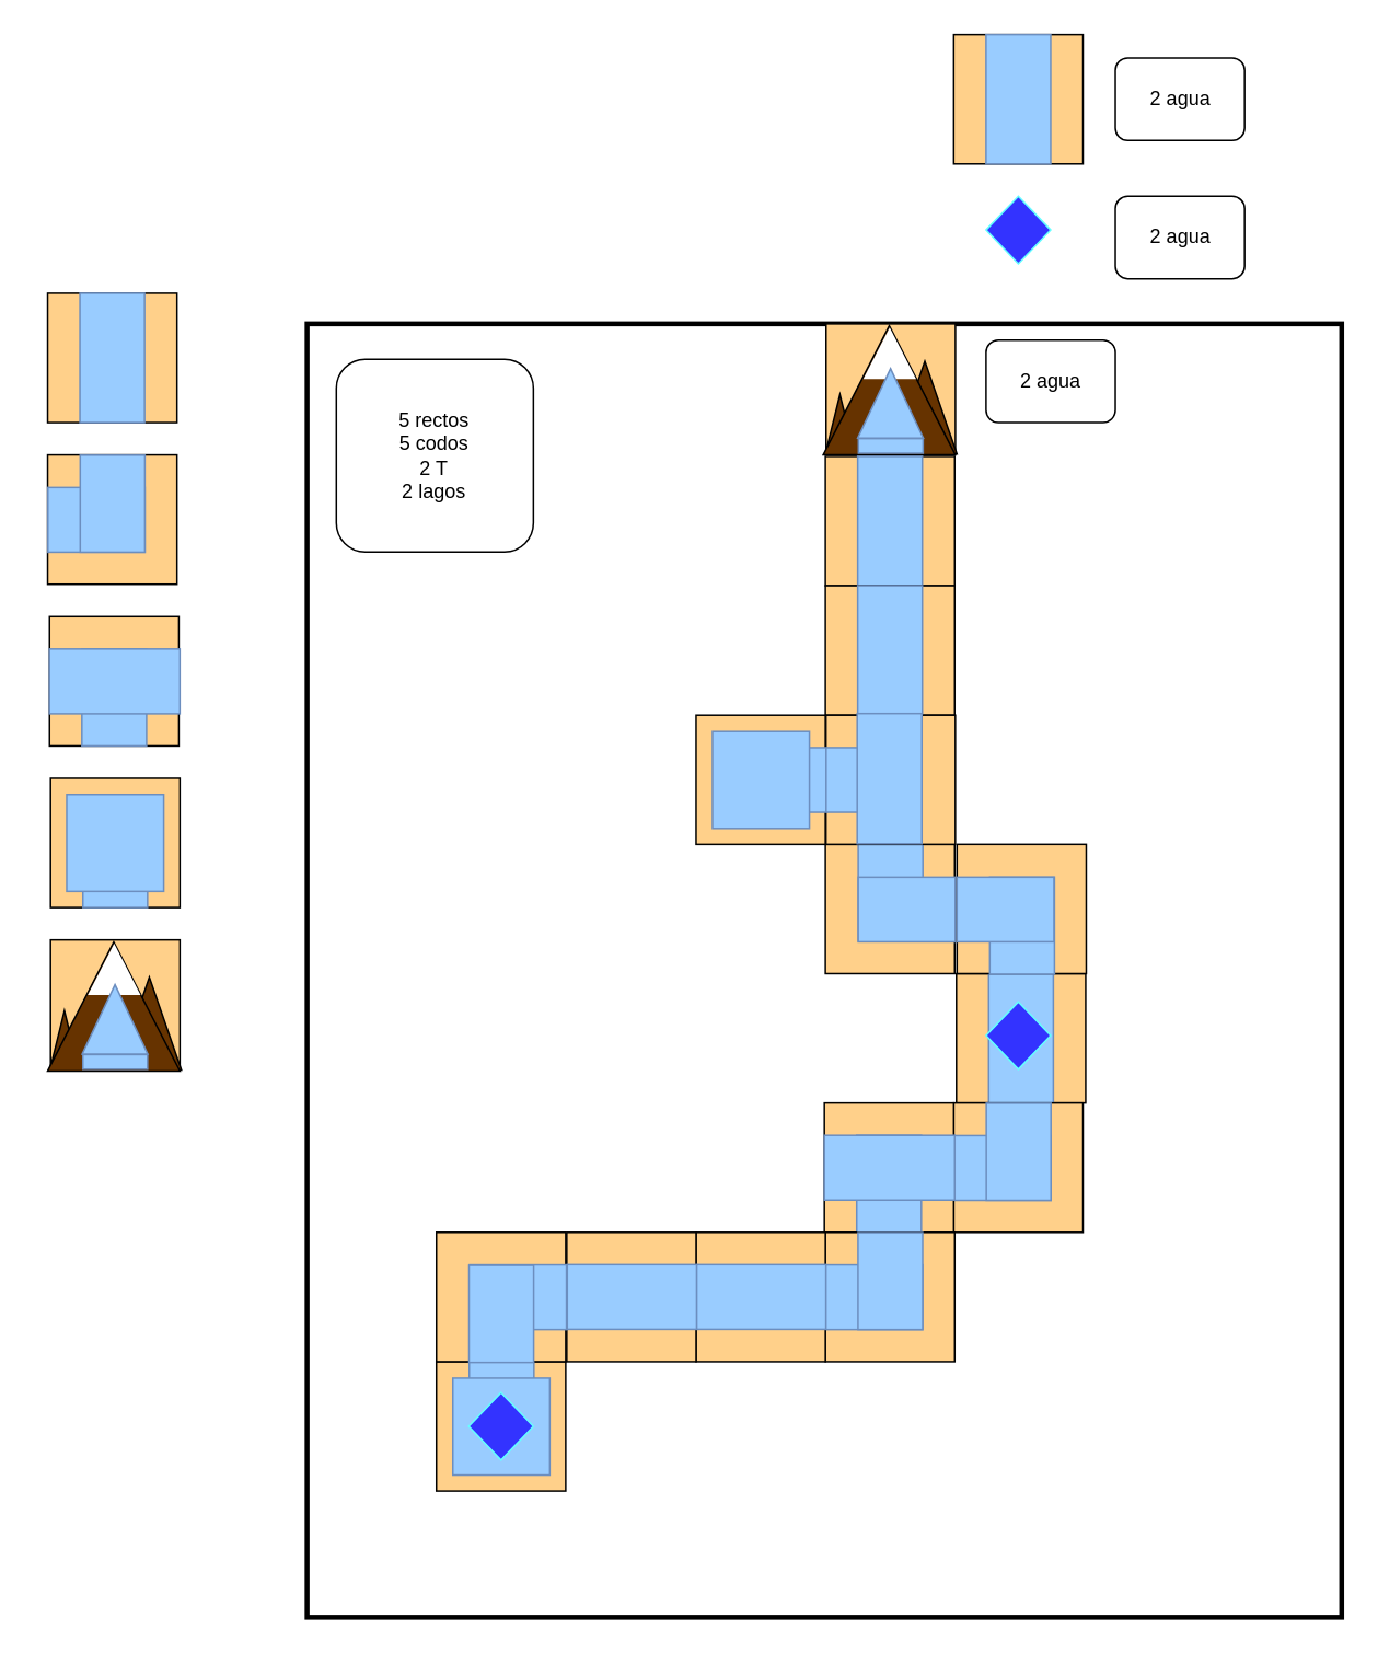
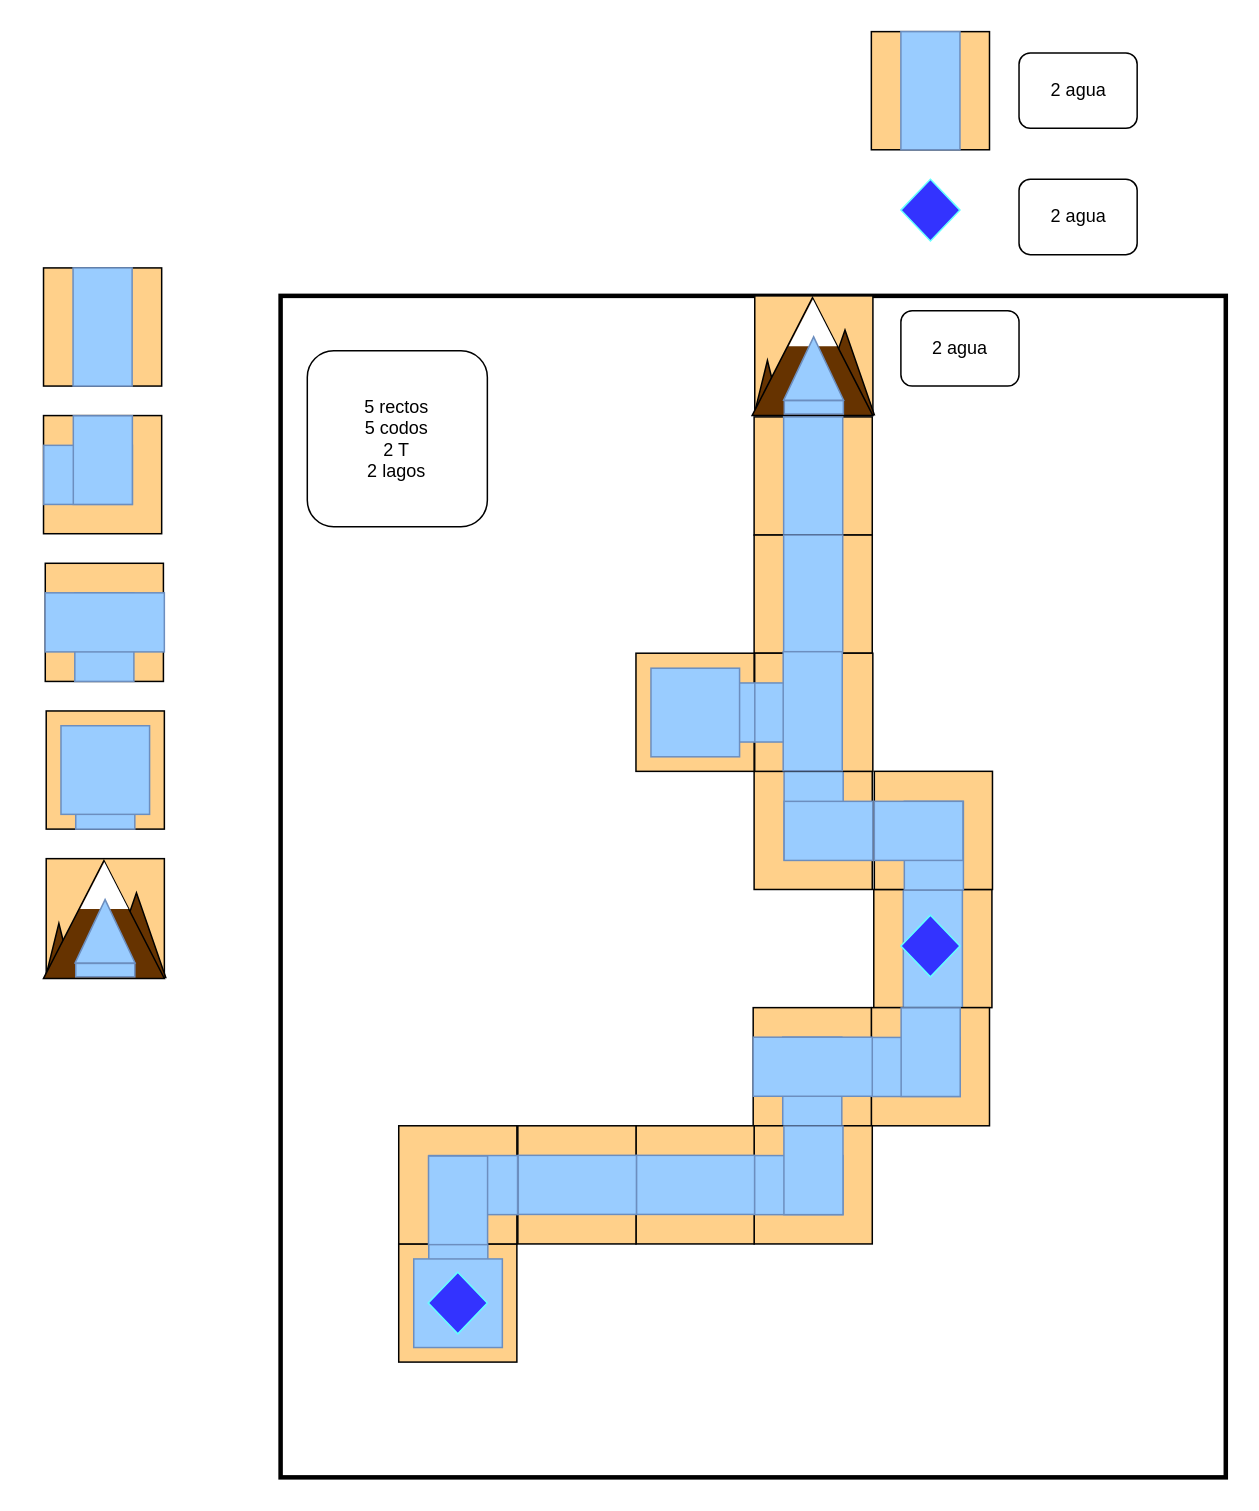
- <mxCell id="88" value="5 rectos&lt;br&gt;5 codos&lt;br&gt;2 T&lt;br&gt;2 lagos" style="rounded=1;whiteSpace=wrap;html=1;" vertex="1" parent="1"><mxGeometry x="204.27" y="218.29" width="120" height="117.24" as="geometry" /></mxCell>
+ <mxCell id="88" value="5 rectos&lt;br&gt;5 codos&lt;br&gt;2 T&lt;br&gt;2 lagos" style="rounded=1;whiteSpace=wrap;html=1;" vertex="1" parent="1"><mxGeometry x="204.27" y="233.29" width="120" height="117.24" as="geometry" /></mxCell>
